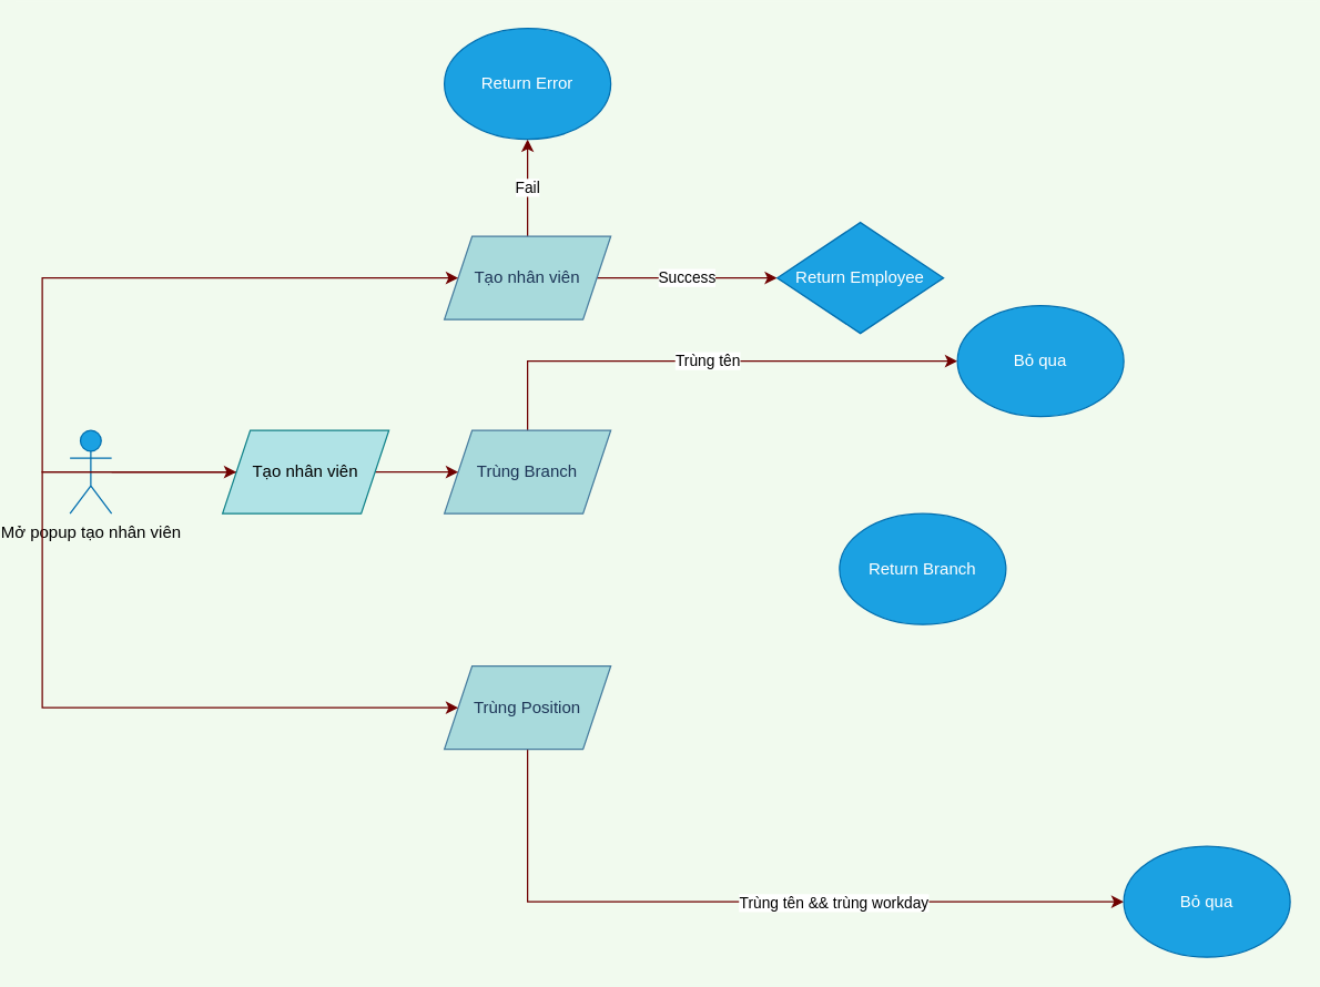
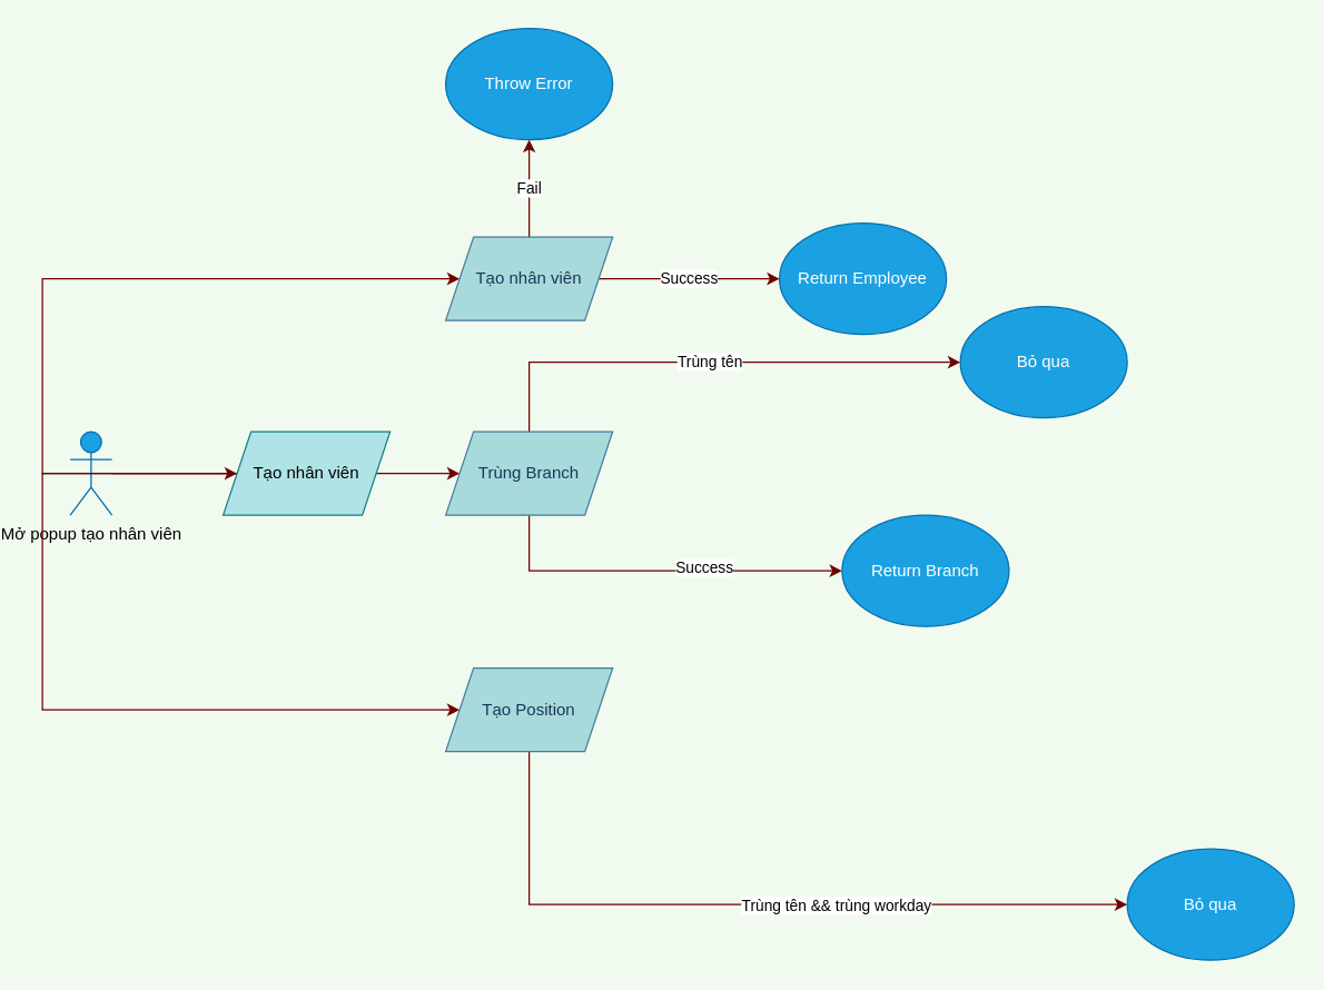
- <mxCell id="15" value="Return Error" style="ellipse;whiteSpace=wrap;html=1;fillColor=#1ba1e2;strokeColor=#006EAF;fontColor=#ffffff;" vertex="1" parent="1"><mxGeometry x="310" y="20" width="120" height="80" as="geometry" /></mxCell>
+ <mxCell id="15" value="Throw Error" style="ellipse;whiteSpace=wrap;html=1;fillColor=#1ba1e2;strokeColor=#006EAF;fontColor=#ffffff;" vertex="1" parent="1"><mxGeometry x="310" y="20" width="120" height="80" as="geometry" /></mxCell>
- <mxCell id="16" value="Return Employee" style="rhombus;whiteSpace=wrap;html=1;fillColor=#1ba1e2;strokeColor=#006EAF;fontColor=#ffffff;" vertex="1" parent="1"><mxGeometry x="550" y="160" width="120" height="80" as="geometry" /></mxCell>
+ <mxCell id="16" value="Return Employee" style="ellipse;whiteSpace=wrap;html=1;fillColor=#1ba1e2;strokeColor=#006EAF;fontColor=#ffffff;" vertex="1" parent="1"><mxGeometry x="550" y="160" width="120" height="80" as="geometry" /></mxCell>
+ <mxCell id="3" style="edgeStyle=orthogonalEdgeStyle;rounded=0;orthogonalLoop=1;jettySize=auto;html=1;entryX=0;entryY=0.5;entryDx=0;entryDy=0;fillColor=#a20025;strokeColor=#6F0000;exitX=0.5;exitY=1;exitDx=0;exitDy=0;" edge="1" parent="1" source="5" target="10"><mxGeometry relative="1" as="geometry" /></mxCell>
+ <mxCell id="4" value="Success" style="edgeLabel;html=1;align=center;verticalAlign=middle;resizable=0;points=[];" vertex="1" connectable="0" parent="3"><mxGeometry x="-0.292" y="3" relative="1" as="geometry"><mxPoint x="71" as="offset" /></mxGeometry></mxCell>
- <mxCell id="8" value="Trùng Position" style="shape=parallelogram;perimeter=parallelogramPerimeter;whiteSpace=wrap;html=1;fixedSize=1;rounded=0;sketch=0;fontColor=#1D3557;strokeColor=#457B9D;fillColor=#A8DADC;" vertex="1" parent="1"><mxGeometry x="310" y="480" width="120" height="60" as="geometry" /></mxCell>
+ <mxCell id="8" value="Tạo Position" style="shape=parallelogram;perimeter=parallelogramPerimeter;whiteSpace=wrap;html=1;fixedSize=1;rounded=0;sketch=0;fontColor=#1D3557;strokeColor=#457B9D;fillColor=#A8DADC;" vertex="1" parent="1"><mxGeometry x="310" y="480" width="120" height="60" as="geometry" /></mxCell>
